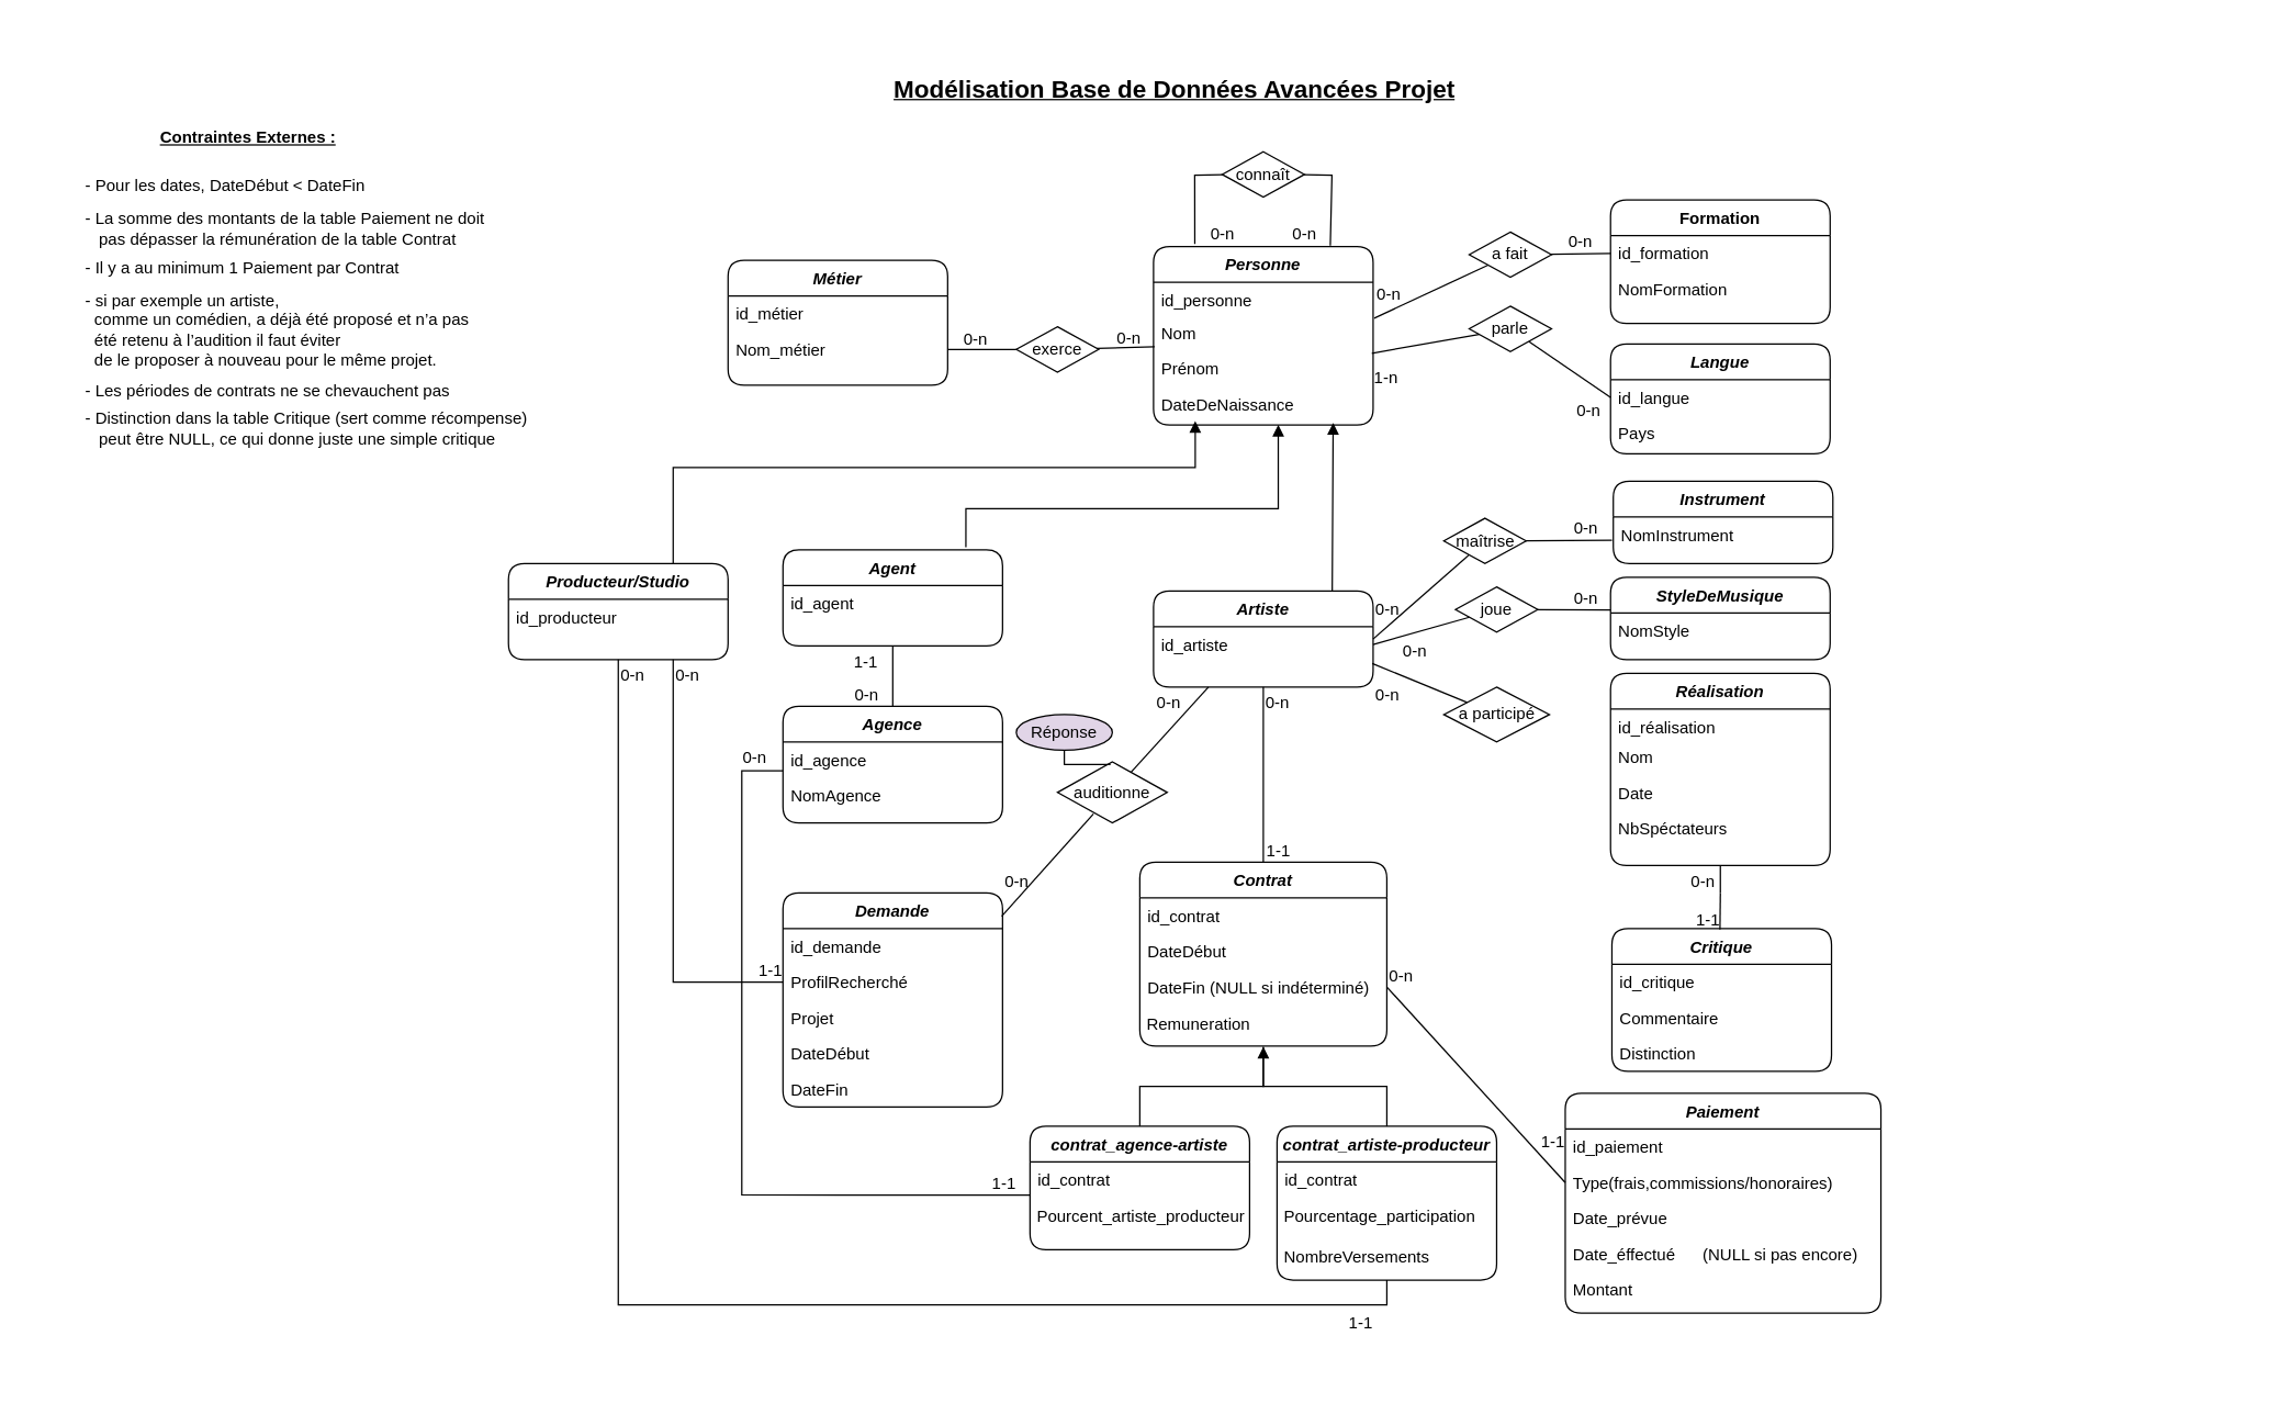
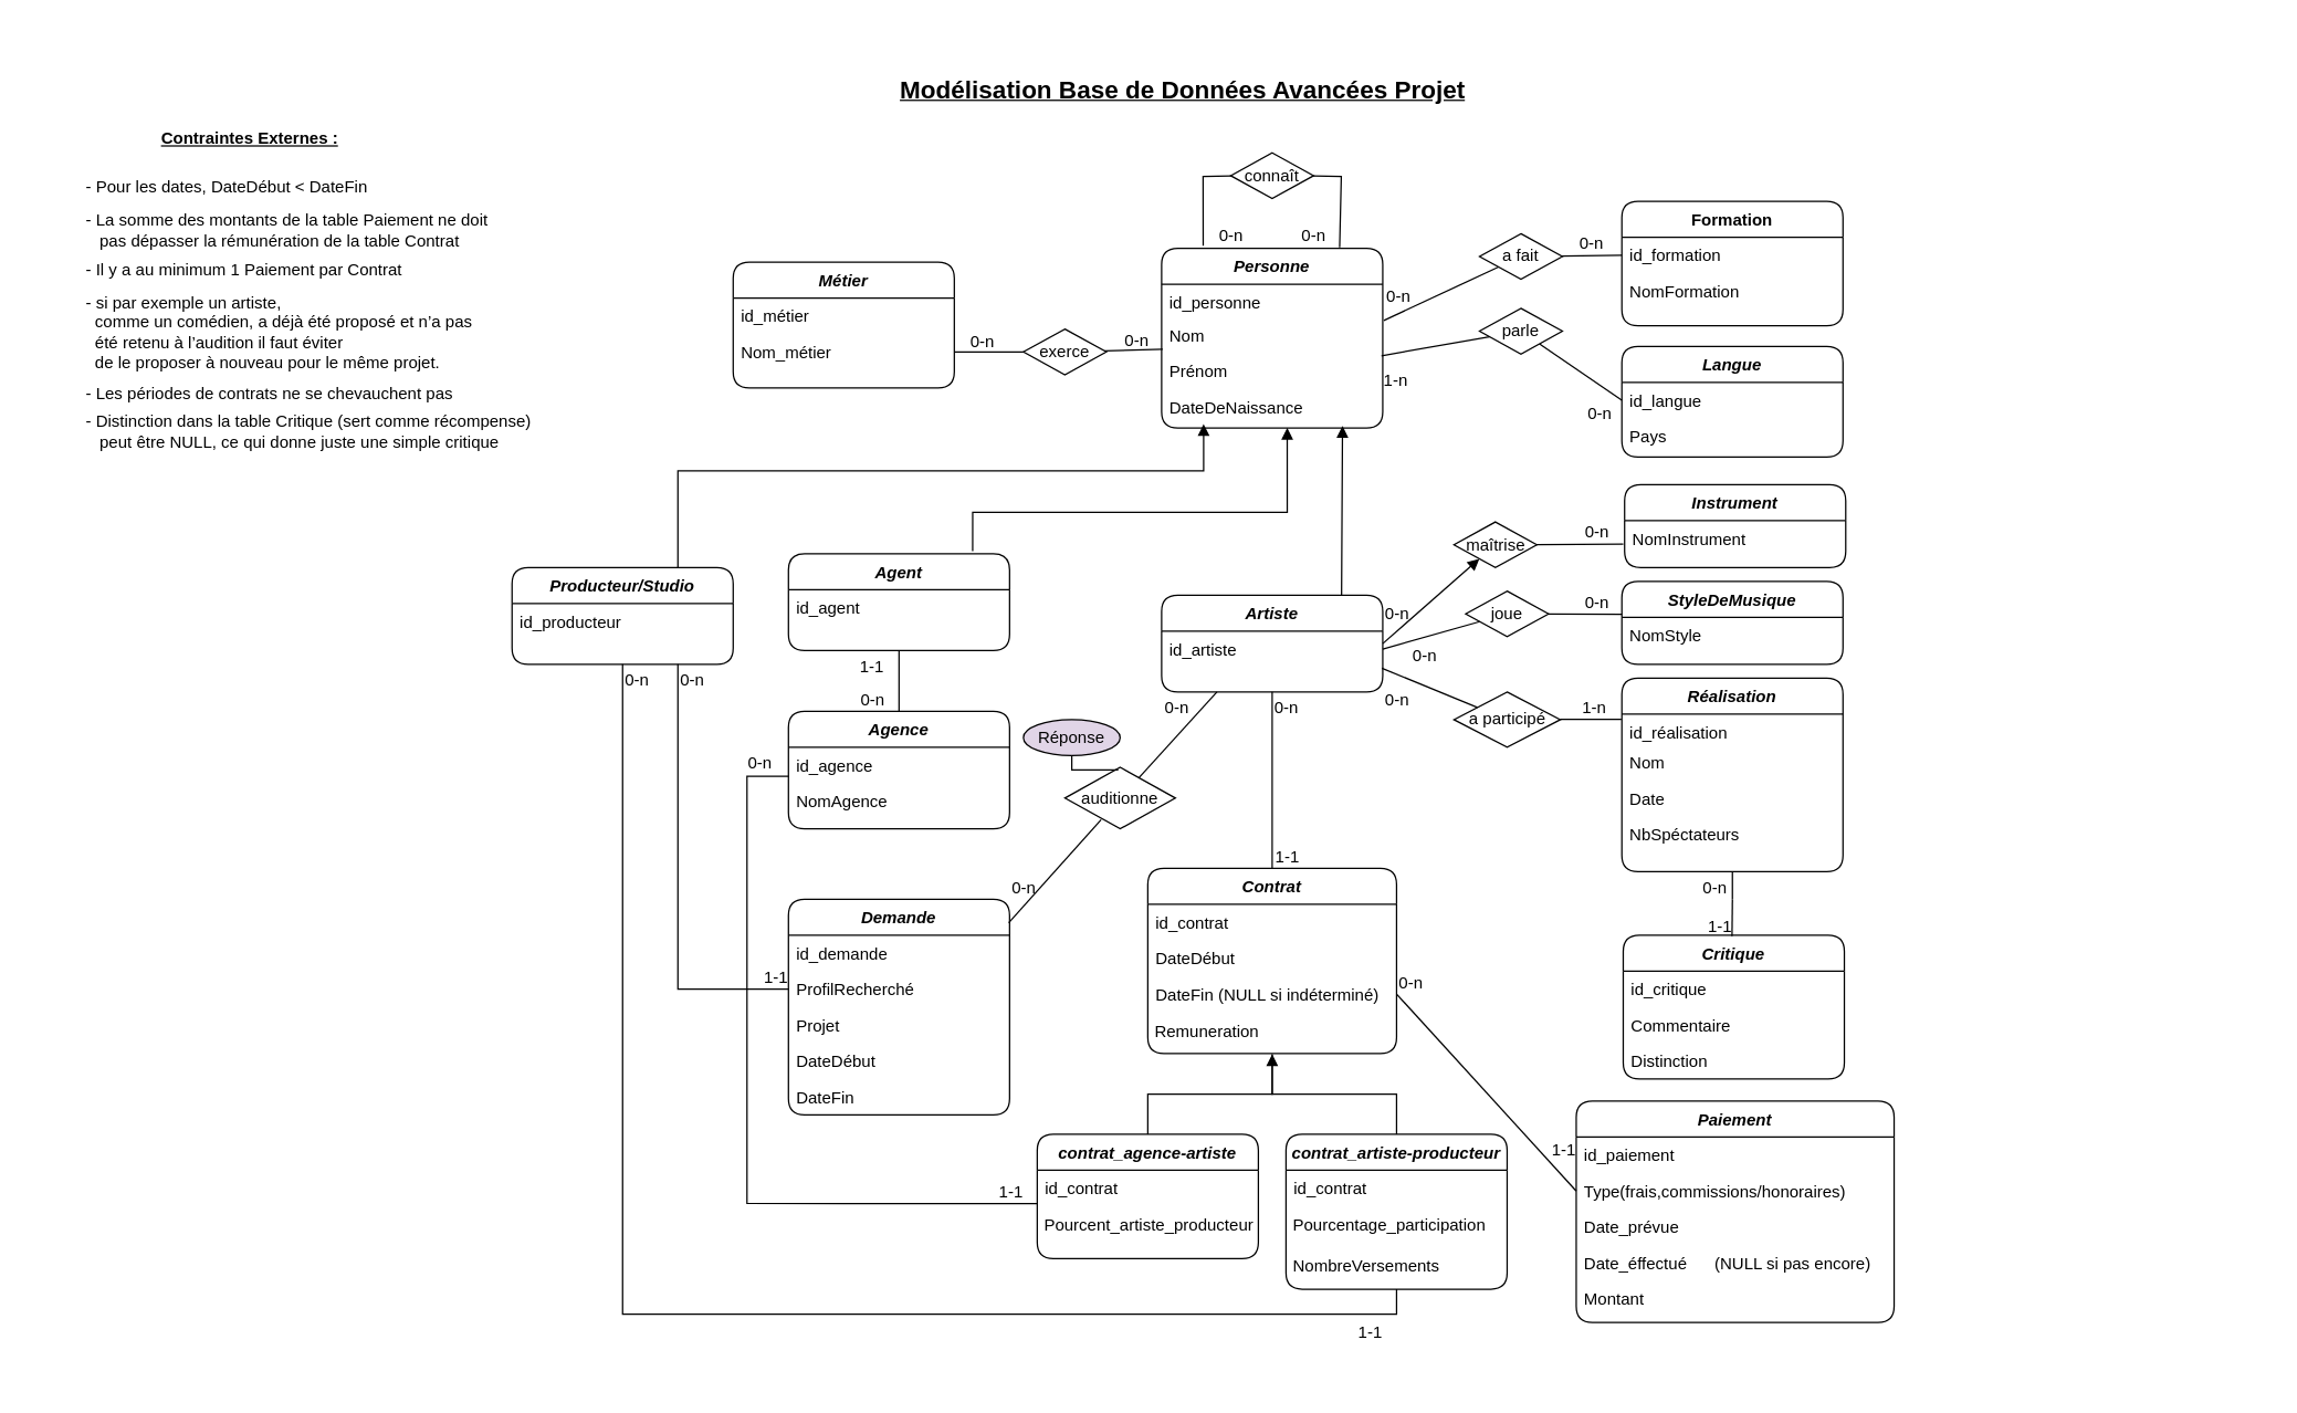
- <mxCell id="46" value="" style="endArrow=none;html=1;rounded=0;exitX=1;exitY=0.5;exitDx=0;exitDy=0;" parent="1" source="39" target="45" edge="1"><mxGeometry relative="1" as="geometry"><mxPoint x="1000" y="439.5" as="sourcePoint" /><mxPoint x="1150" y="493.5" as="targetPoint" /></mxGeometry></mxCell>
+ <mxCell id="46" value="" style="endArrow=block;html=1;rounded=0;exitX=1;exitY=0.5;exitDx=0;exitDy=0;" parent="1" source="39" target="45" edge="1"><mxGeometry relative="1" as="geometry"><mxPoint x="1000" y="439.5" as="sourcePoint" /><mxPoint x="1150" y="493.5" as="targetPoint" /></mxGeometry></mxCell>
+ <mxCell id="53" value="" style="endArrow=none;html=1;rounded=0;startArrow=none;entryX=-0.002;entryY=0.17;entryDx=0;entryDy=0;entryPerimeter=0;" parent="1" source="55" target="49" edge="1"><mxGeometry relative="1" as="geometry"><mxPoint x="1003" y="529" as="sourcePoint" /><mxPoint x="1160" y="520" as="targetPoint" /></mxGeometry></mxCell>
+ <mxCell id="54" value="1-n" style="resizable=0;html=1;align=right;verticalAlign=bottom;" parent="53" connectable="0" vertex="1"><mxGeometry x="1" relative="1" as="geometry"><mxPoint x="-10" as="offset" /></mxGeometry></mxCell>
